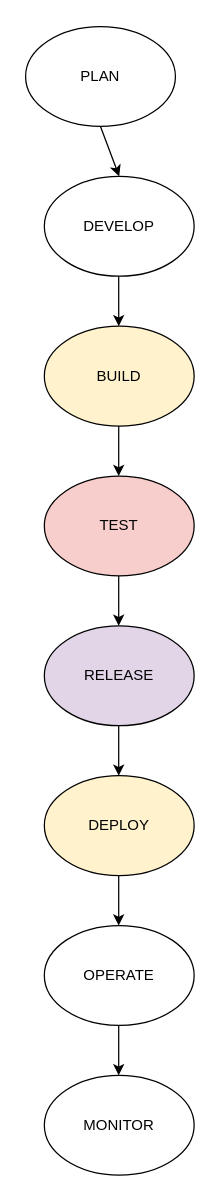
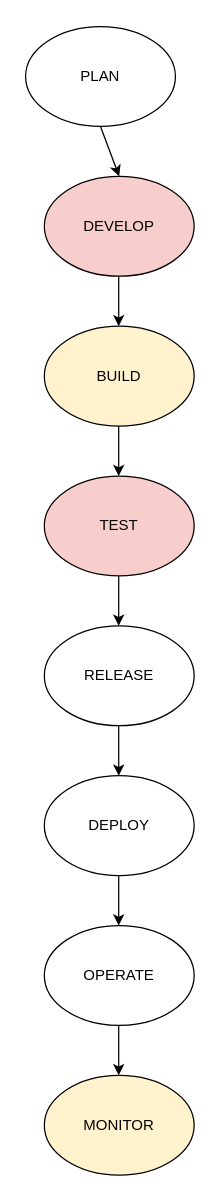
- <mxCell id="9" value="DEVELOP" style="ellipse;whiteSpace=wrap;html=1;" vertex="1" parent="1"><mxGeometry x="35" y="140" width="120" height="80" as="geometry" /></mxCell>
+ <mxCell id="9" value="DEVELOP" style="ellipse;whiteSpace=wrap;html=1;fillColor=#f8cecc;" vertex="1" parent="1"><mxGeometry x="35" y="140" width="120" height="80" as="geometry" /></mxCell>
- <mxCell id="6" value="RELEASE" style="ellipse;whiteSpace=wrap;html=1;fillColor=#e1d5e7;" vertex="1" parent="1"><mxGeometry x="35" y="500" width="120" height="80" as="geometry" /></mxCell>
+ <mxCell id="6" value="RELEASE" style="ellipse;whiteSpace=wrap;html=1;" vertex="1" parent="1"><mxGeometry x="35" y="500" width="120" height="80" as="geometry" /></mxCell>
- <mxCell id="3" value="DEPLOY" style="ellipse;whiteSpace=wrap;html=1;fillColor=#fff2cc;" vertex="1" parent="1"><mxGeometry x="35" y="620" width="120" height="80" as="geometry" /></mxCell>
+ <mxCell id="3" value="DEPLOY" style="ellipse;whiteSpace=wrap;html=1;" vertex="1" parent="1"><mxGeometry x="35" y="620" width="120" height="80" as="geometry" /></mxCell>
- <mxCell id="5" value="MONITOR" style="ellipse;whiteSpace=wrap;html=1;" vertex="1" parent="1"><mxGeometry x="35" y="860" width="120" height="80" as="geometry" /></mxCell>
+ <mxCell id="5" value="MONITOR" style="ellipse;whiteSpace=wrap;html=1;fillColor=#fff2cc;" vertex="1" parent="1"><mxGeometry x="35" y="860" width="120" height="80" as="geometry" /></mxCell>
